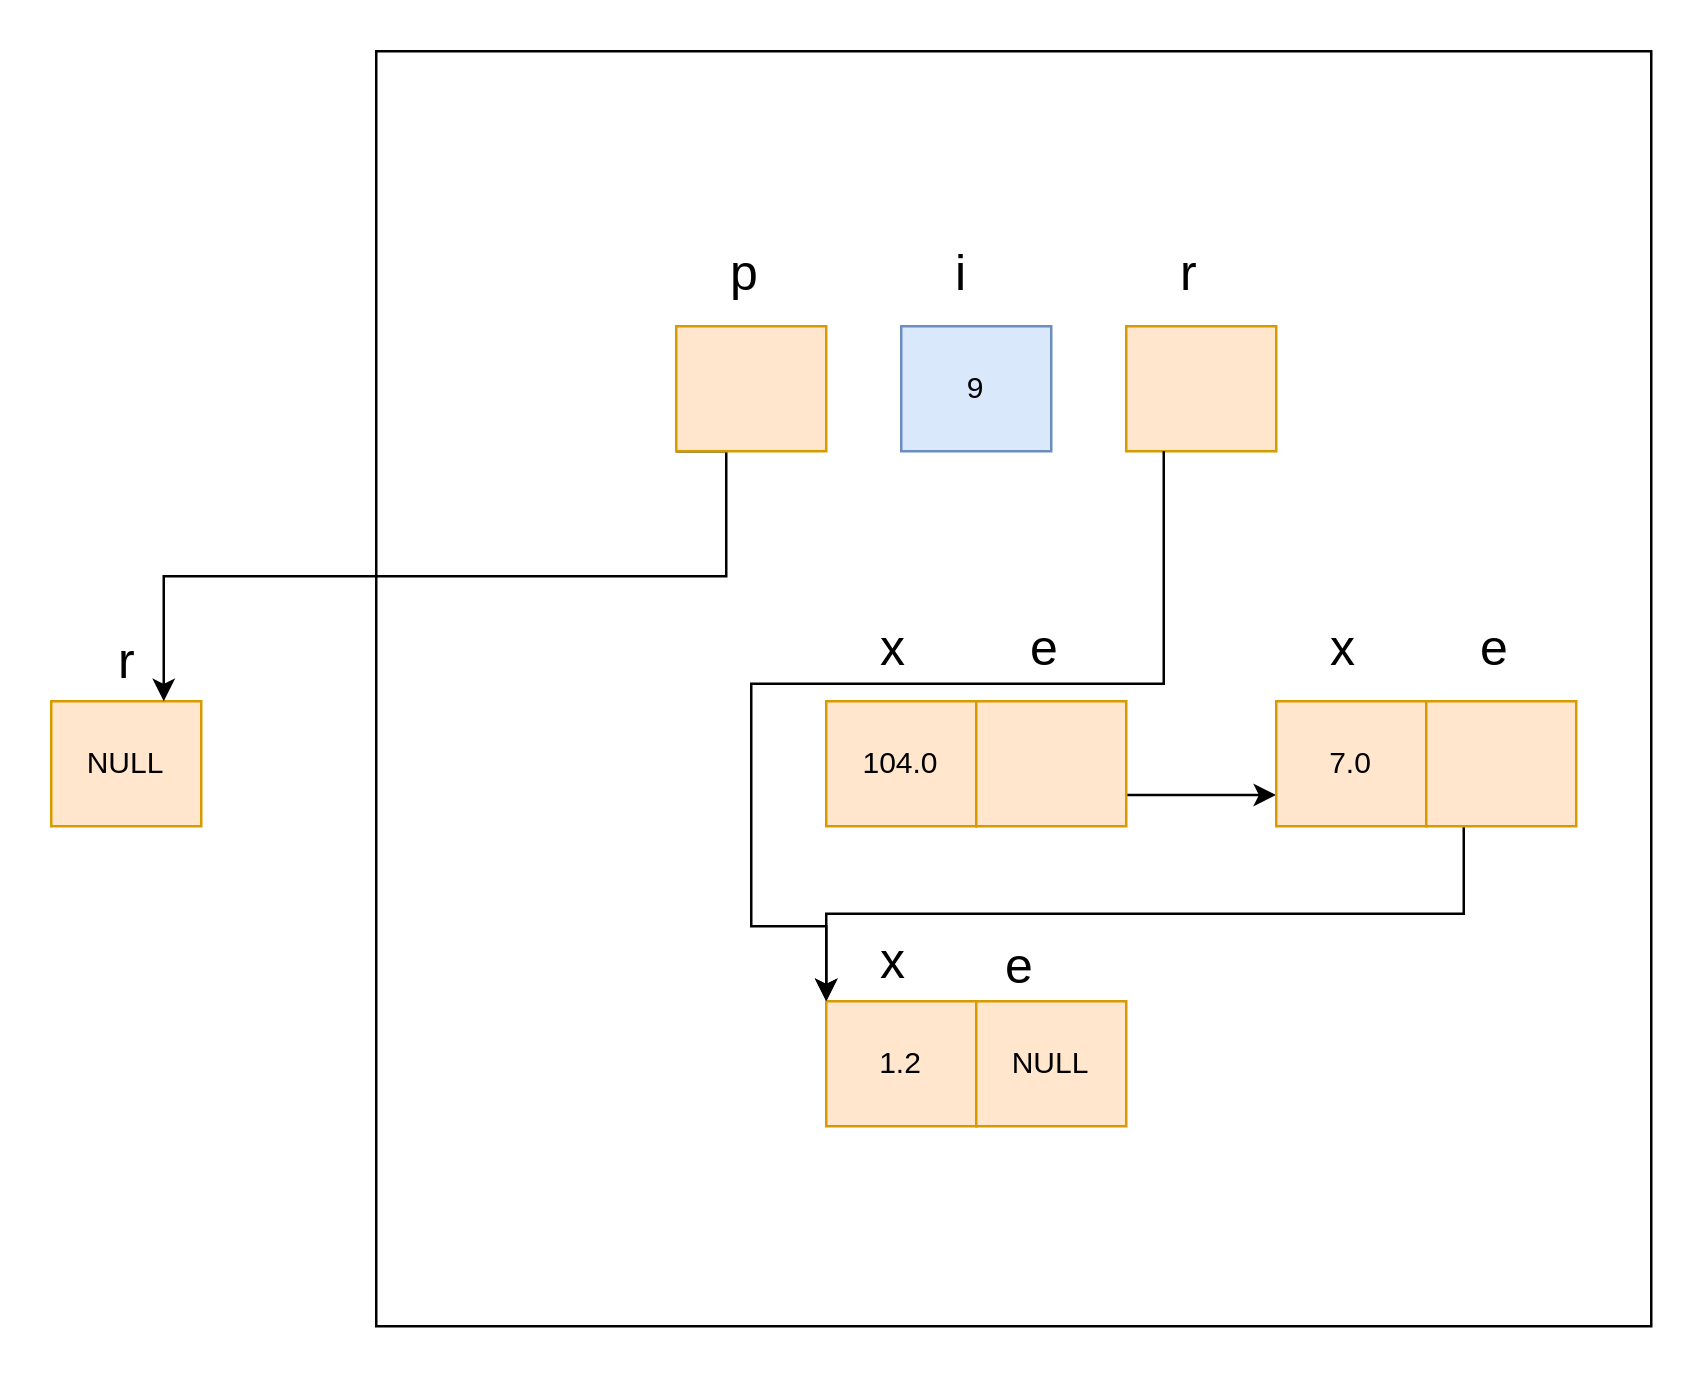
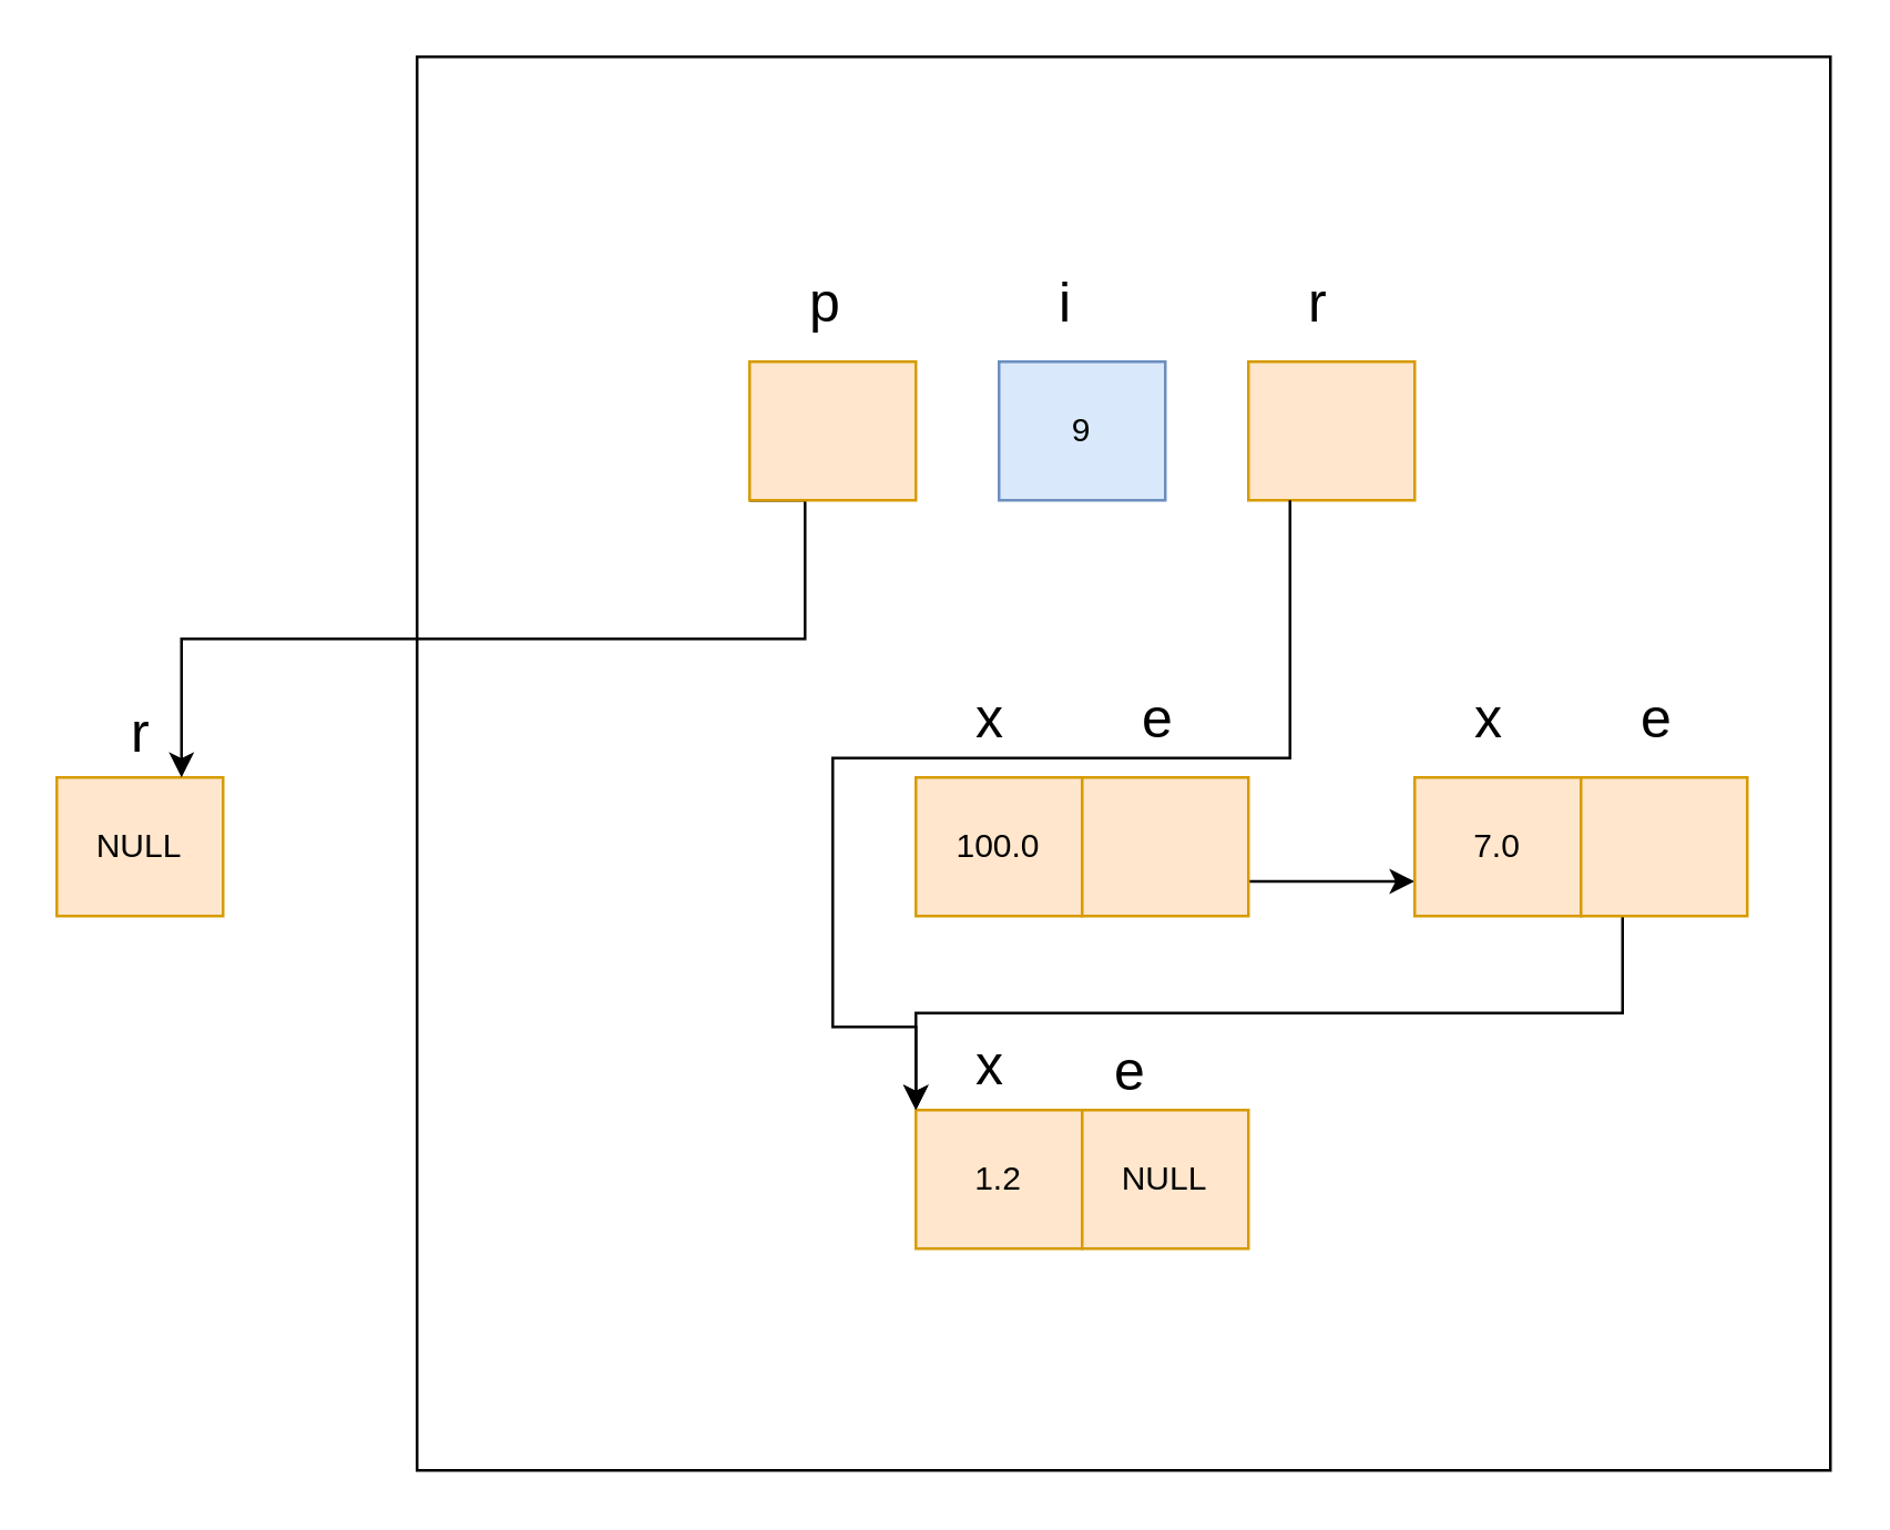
- <mxCell id="2" value="104.0" style="rounded=0;whiteSpace=wrap;html=1;fillColor=#ffe6cc;strokeColor=#d79b00;" vertex="1" parent="1"><mxGeometry x="330" y="280" width="60" height="50" as="geometry" /></mxCell>
+ <mxCell id="2" value="100.0" style="rounded=0;whiteSpace=wrap;html=1;fillColor=#ffe6cc;strokeColor=#d79b00;" vertex="1" parent="1"><mxGeometry x="330" y="280" width="60" height="50" as="geometry" /></mxCell>
